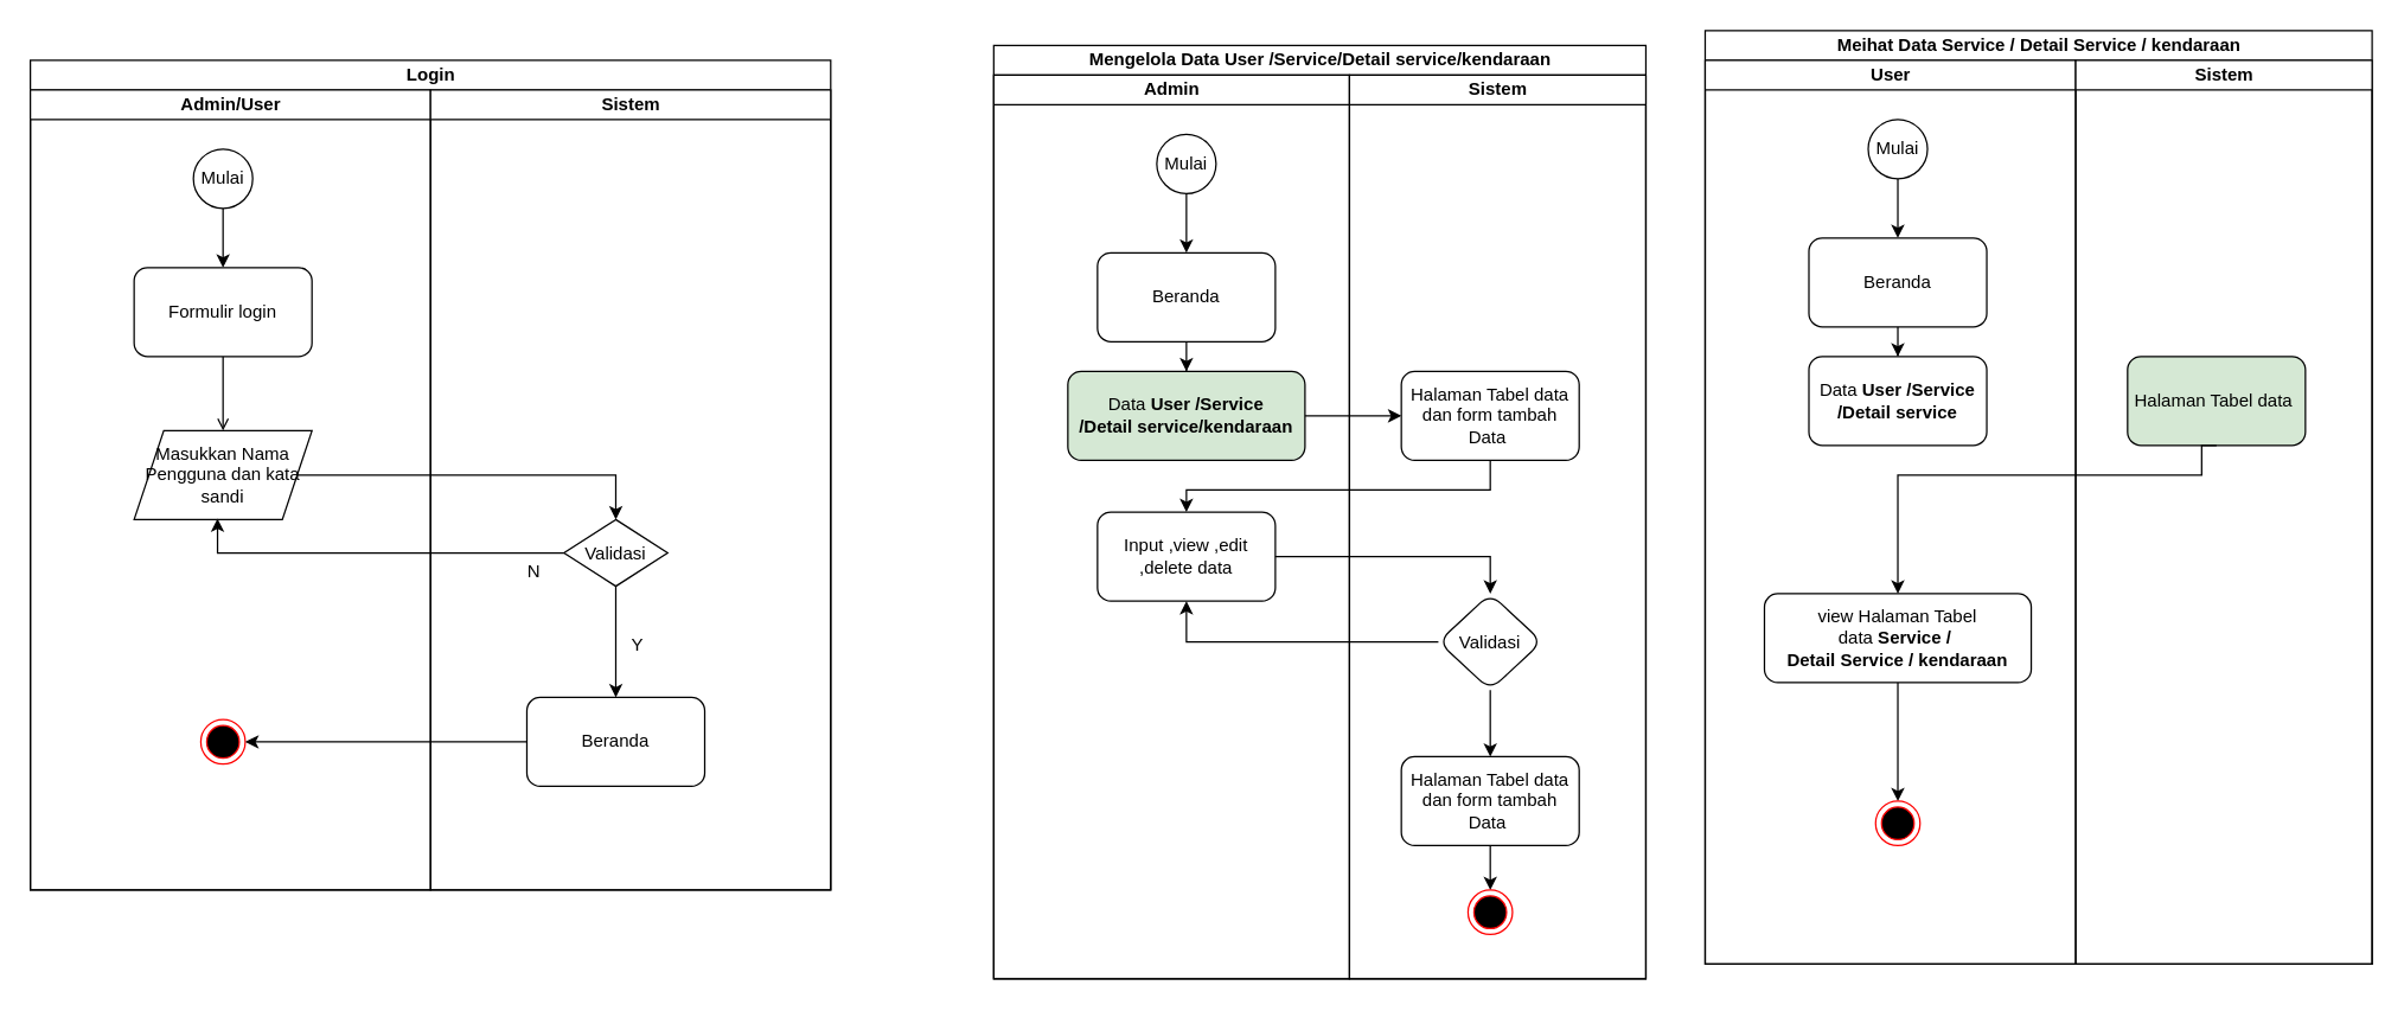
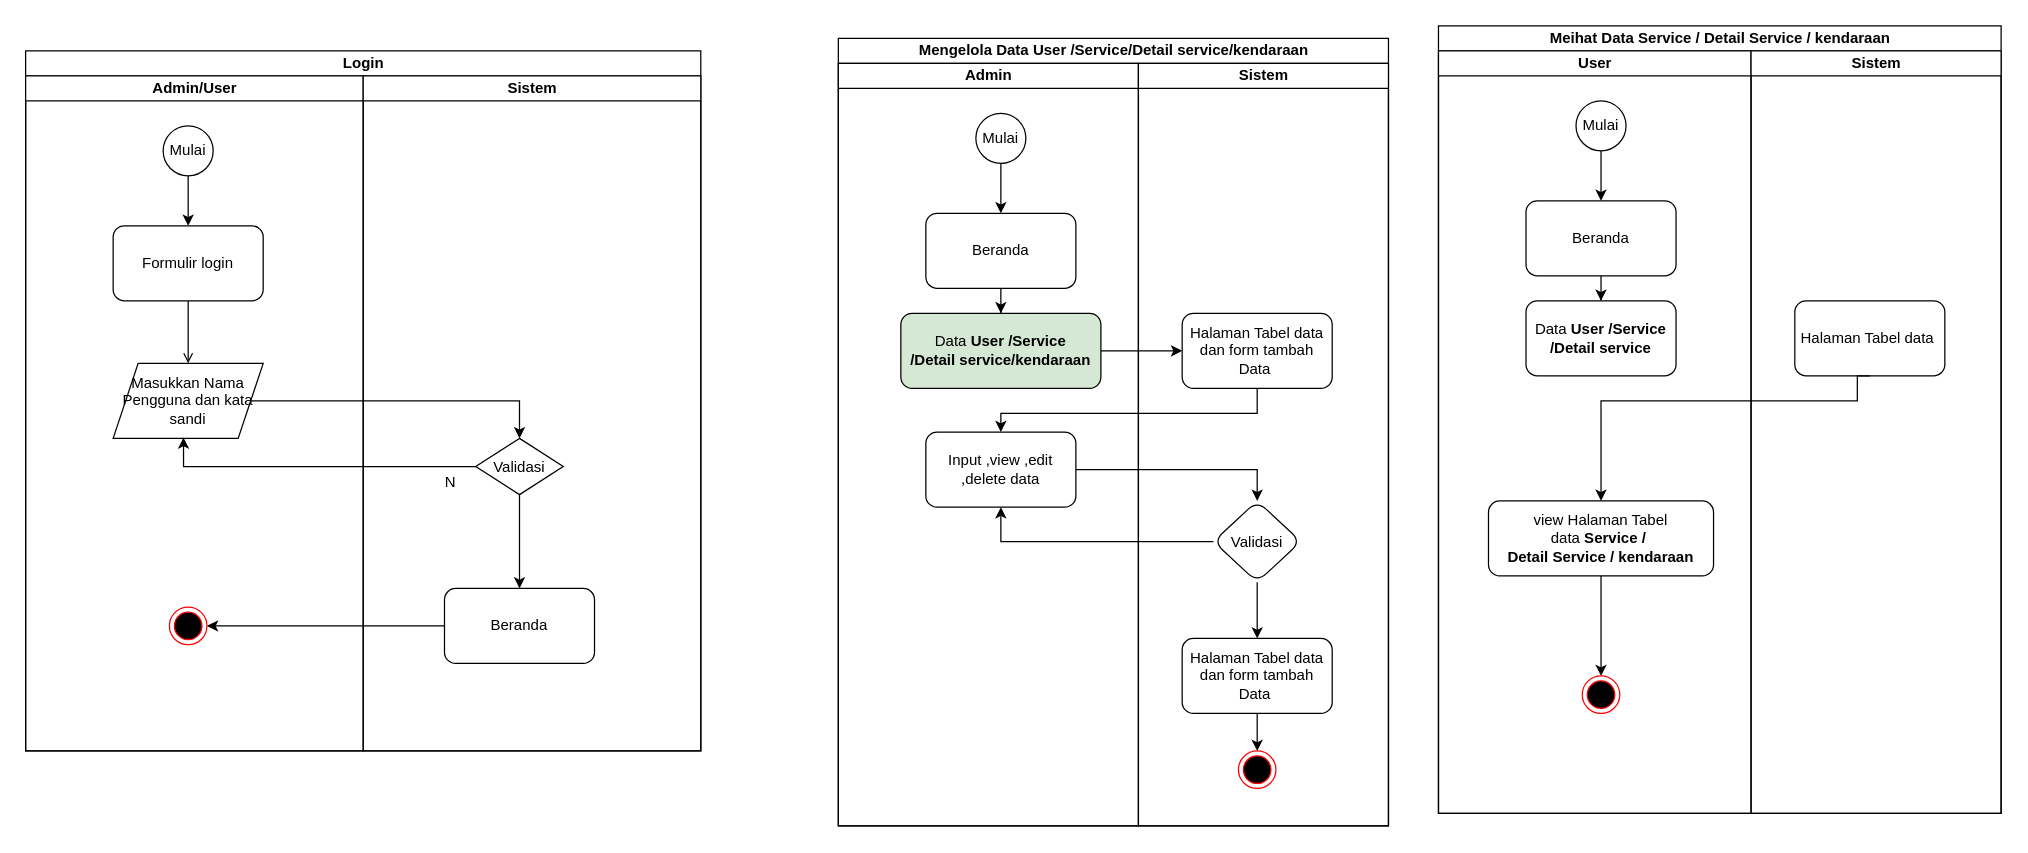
- <mxCell id="30" value="Halaman Tabel data&amp;nbsp;" style="whiteSpace=wrap;html=1;rounded=1;fillColor=#d5e8d4;" vertex="1" parent="29"><mxGeometry x="35" y="200" width="120" height="60" as="geometry" /></mxCell>
+ <mxCell id="30" value="Halaman Tabel data&amp;nbsp;" style="whiteSpace=wrap;html=1;rounded=1;" vertex="1" parent="29"><mxGeometry x="35" y="200" width="120" height="60" as="geometry" /></mxCell>
- <mxCell id="14" value="Y" style="text;html=1;align=center;verticalAlign=middle;whiteSpace=wrap;rounded=0;" vertex="1" parent="10"><mxGeometry x="110" y="360" width="60" height="30" as="geometry" /></mxCell>
